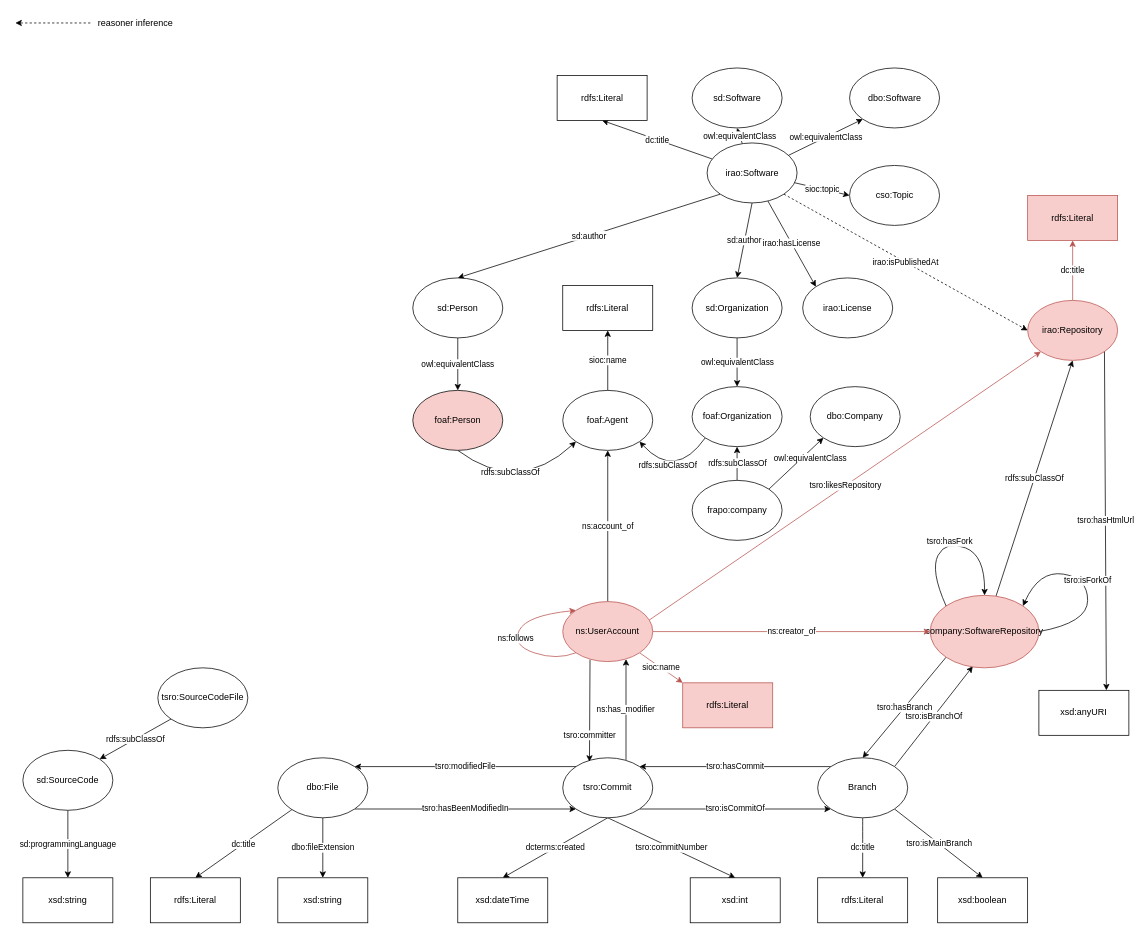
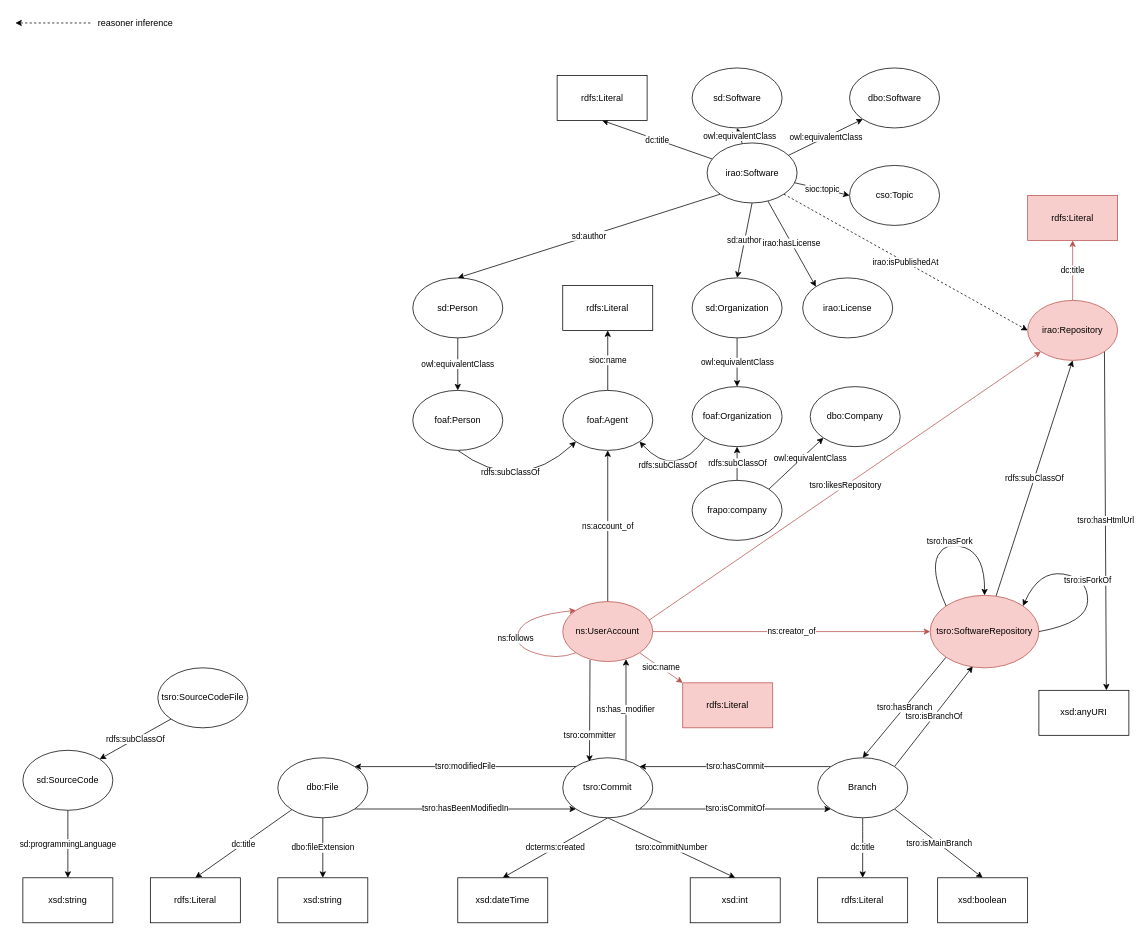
- <mxCell id="57" value="foaf:Person" style="ellipse;whiteSpace=wrap;html=1;fillColor=#f8cecc;" parent="1" vertex="1"><mxGeometry x="550" y="520" width="120" height="80" as="geometry" /></mxCell>
+ <mxCell id="57" value="foaf:Person" style="ellipse;whiteSpace=wrap;html=1;" parent="1" vertex="1"><mxGeometry x="550" y="520" width="120" height="80" as="geometry" /></mxCell>
- <mxCell id="22" value="company:SoftwareRepository" style="ellipse;whiteSpace=wrap;html=1;fillColor=#f8cecc;strokeColor=#b85450;" parent="1" vertex="1"><mxGeometry x="1240" y="793.33" width="145" height="96.67" as="geometry" /></mxCell>
+ <mxCell id="22" value="tsro:SoftwareRepository" style="ellipse;whiteSpace=wrap;html=1;fillColor=#f8cecc;strokeColor=#b85450;" parent="1" vertex="1"><mxGeometry x="1240" y="793.33" width="145" height="96.67" as="geometry" /></mxCell>
